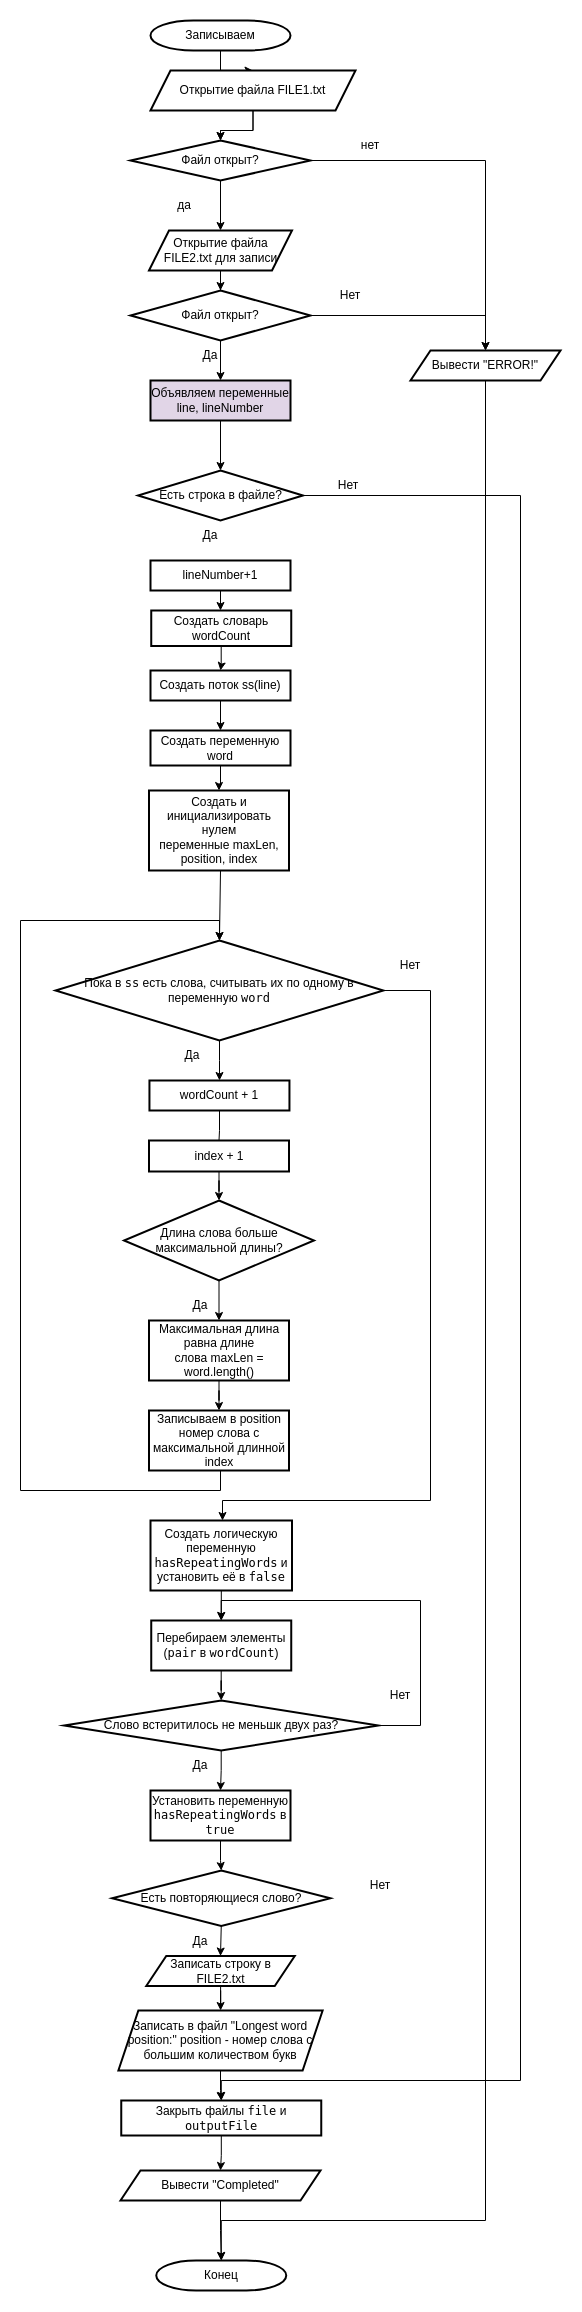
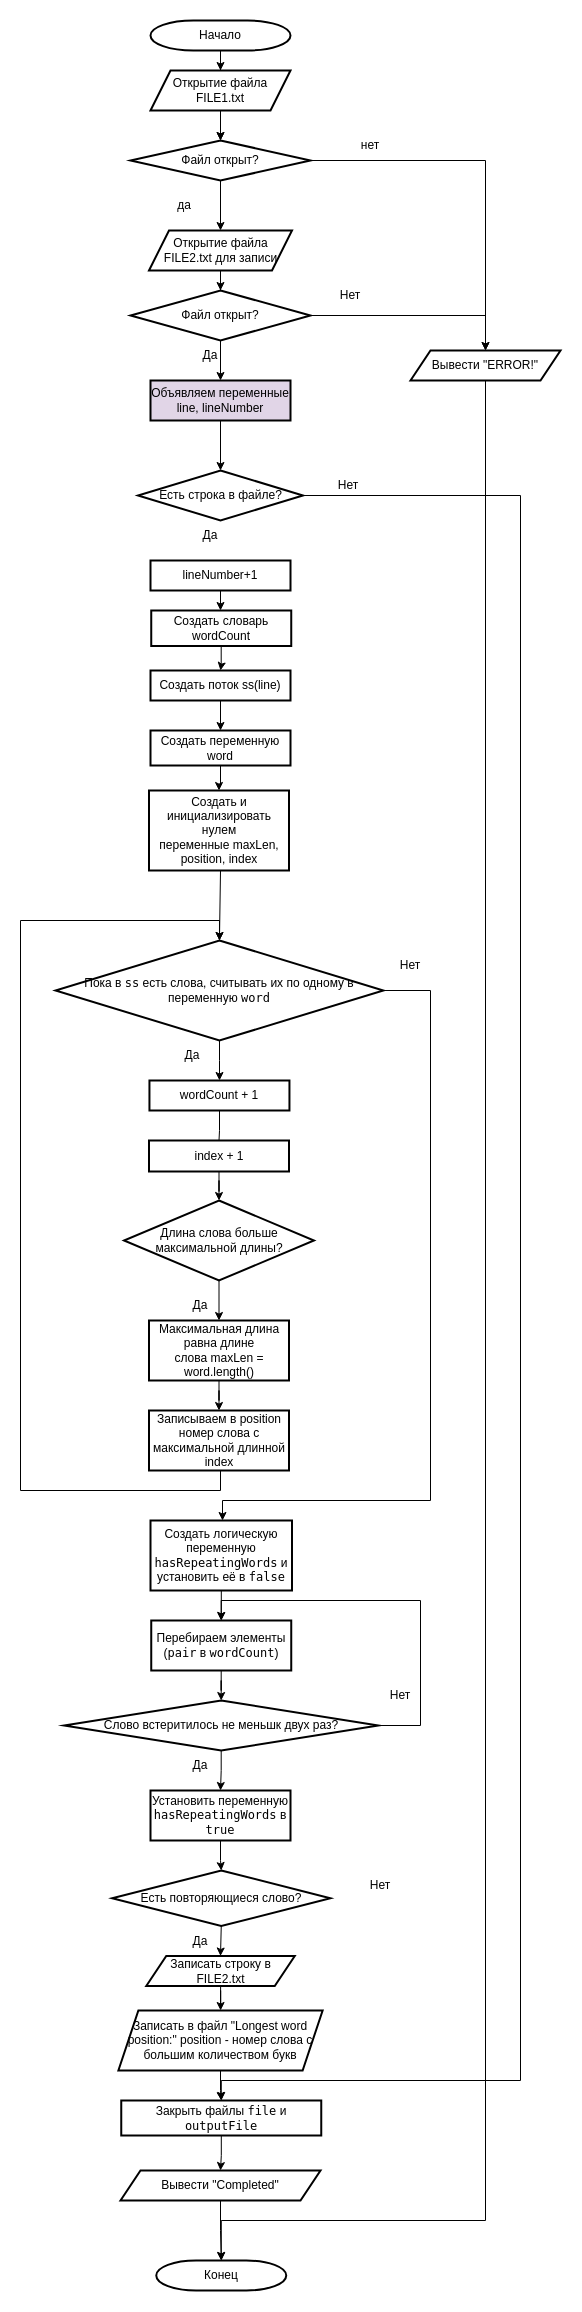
- <mxCell id="3" value="Записываем" style="strokeWidth=2;html=1;shape=mxgraph.flowchart.terminator;whiteSpace=wrap;" parent="1" vertex="1"><mxGeometry x="150" y="20" width="140" height="30" as="geometry" /></mxCell>
+ <mxCell id="3" value="Начало" style="strokeWidth=2;html=1;shape=mxgraph.flowchart.terminator;whiteSpace=wrap;" parent="1" vertex="1"><mxGeometry x="150" y="20" width="140" height="30" as="geometry" /></mxCell>
- <mxCell id="6" value="Открытие файла FILE1.txt" style="shape=parallelogram;perimeter=parallelogramPerimeter;whiteSpace=wrap;html=1;fixedSize=1;strokeWidth=2;" parent="1" vertex="1"><mxGeometry x="150" y="70" width="205" height="40" as="geometry" /></mxCell>
+ <mxCell id="6" value="Открытие файла FILE1.txt" style="shape=parallelogram;perimeter=parallelogramPerimeter;whiteSpace=wrap;html=1;fixedSize=1;strokeWidth=2;" parent="1" vertex="1"><mxGeometry x="150" y="70" width="140" height="40" as="geometry" /></mxCell>
